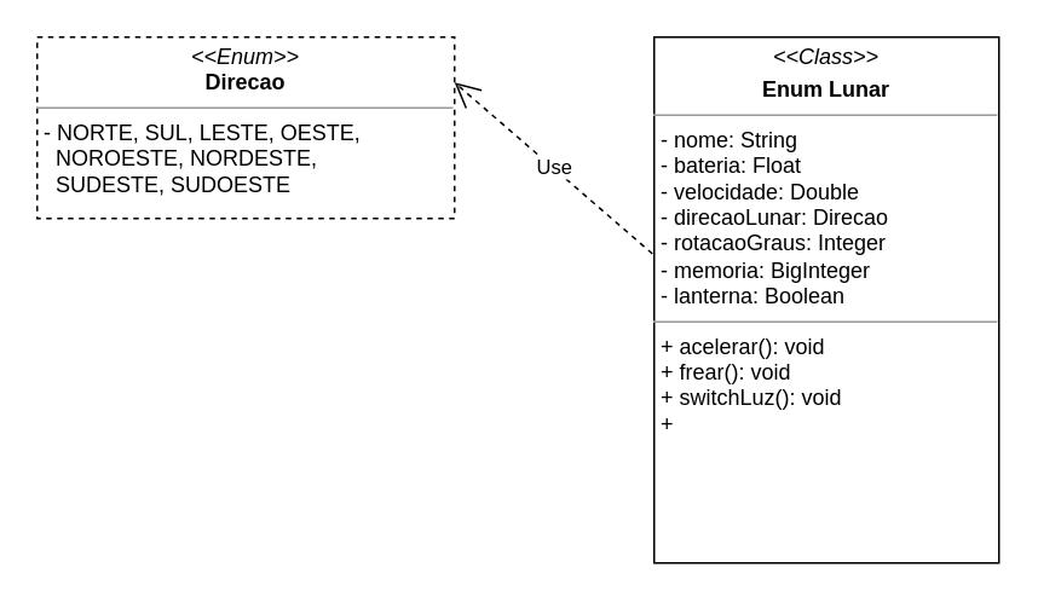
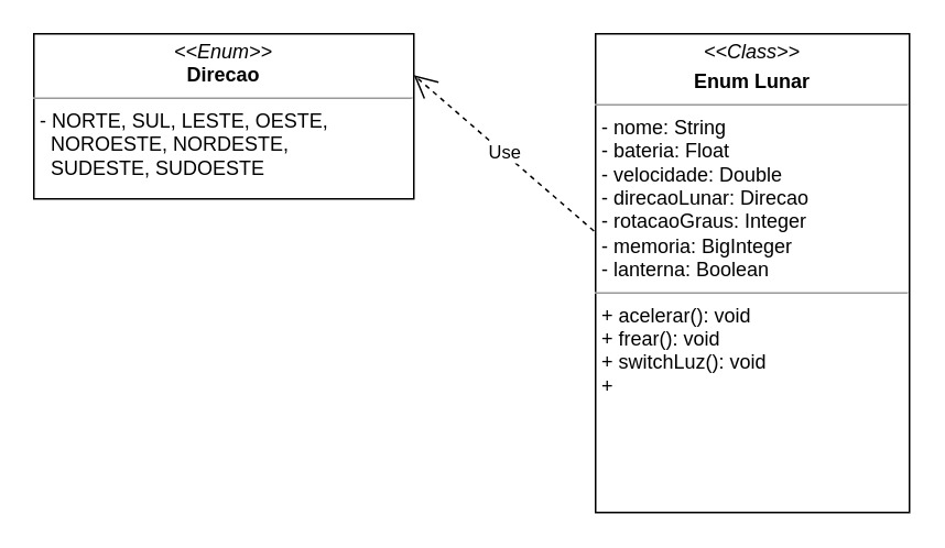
- <mxCell id="2" value="&lt;p style=&quot;margin:0px;margin-top:4px;text-align:center;&quot;&gt;&lt;i&gt;&amp;lt;&amp;lt;Enum&amp;gt;&amp;gt;&lt;/i&gt;&lt;br&gt;&lt;b&gt;Direcao&lt;/b&gt;&lt;/p&gt;&lt;hr size=&quot;1&quot;&gt;&lt;p style=&quot;margin:0px;margin-left:4px;&quot;&gt;- NORTE, SUL, LESTE, OESTE,&lt;/p&gt;&lt;p style=&quot;margin:0px;margin-left:4px;&quot;&gt;&amp;nbsp; NOROESTE, NORDESTE,&amp;nbsp;&lt;/p&gt;&lt;p style=&quot;margin:0px;margin-left:4px;&quot;&gt;&amp;nbsp; SUDESTE, SUDOESTE&lt;/p&gt;&lt;p style=&quot;margin:0px;margin-left:4px;&quot;&gt;&lt;br&gt;&lt;/p&gt;" style="verticalAlign=top;align=left;overflow=fill;fontSize=12;fontFamily=Helvetica;html=1;rounded=0;shadow=0;comic=0;labelBackgroundColor=none;strokeWidth=1;dashed=1;" parent="1" vertex="1"><mxGeometry x="20" y="20" width="230" height="100" as="geometry" /></mxCell>
+ <mxCell id="2" value="&lt;p style=&quot;margin:0px;margin-top:4px;text-align:center;&quot;&gt;&lt;i&gt;&amp;lt;&amp;lt;Enum&amp;gt;&amp;gt;&lt;/i&gt;&lt;br&gt;&lt;b&gt;Direcao&lt;/b&gt;&lt;/p&gt;&lt;hr size=&quot;1&quot;&gt;&lt;p style=&quot;margin:0px;margin-left:4px;&quot;&gt;- NORTE, SUL, LESTE, OESTE,&lt;/p&gt;&lt;p style=&quot;margin:0px;margin-left:4px;&quot;&gt;&amp;nbsp; NOROESTE, NORDESTE,&amp;nbsp;&lt;/p&gt;&lt;p style=&quot;margin:0px;margin-left:4px;&quot;&gt;&amp;nbsp; SUDESTE, SUDOESTE&lt;/p&gt;&lt;p style=&quot;margin:0px;margin-left:4px;&quot;&gt;&lt;br&gt;&lt;/p&gt;" style="verticalAlign=top;align=left;overflow=fill;fontSize=12;fontFamily=Helvetica;html=1;rounded=0;shadow=0;comic=0;labelBackgroundColor=none;strokeWidth=1" parent="1" vertex="1"><mxGeometry x="20" y="20" width="230" height="100" as="geometry" /></mxCell>
